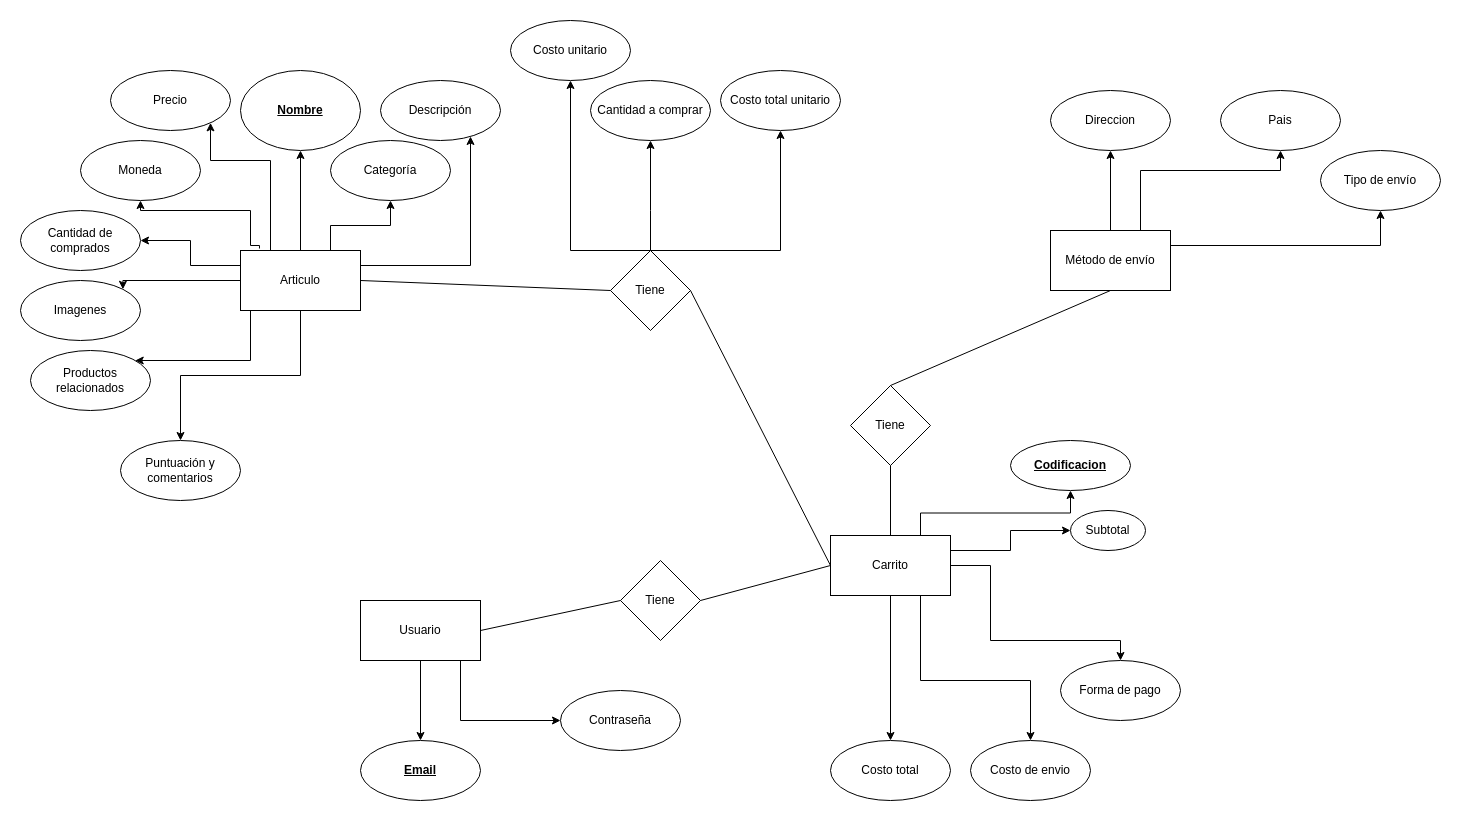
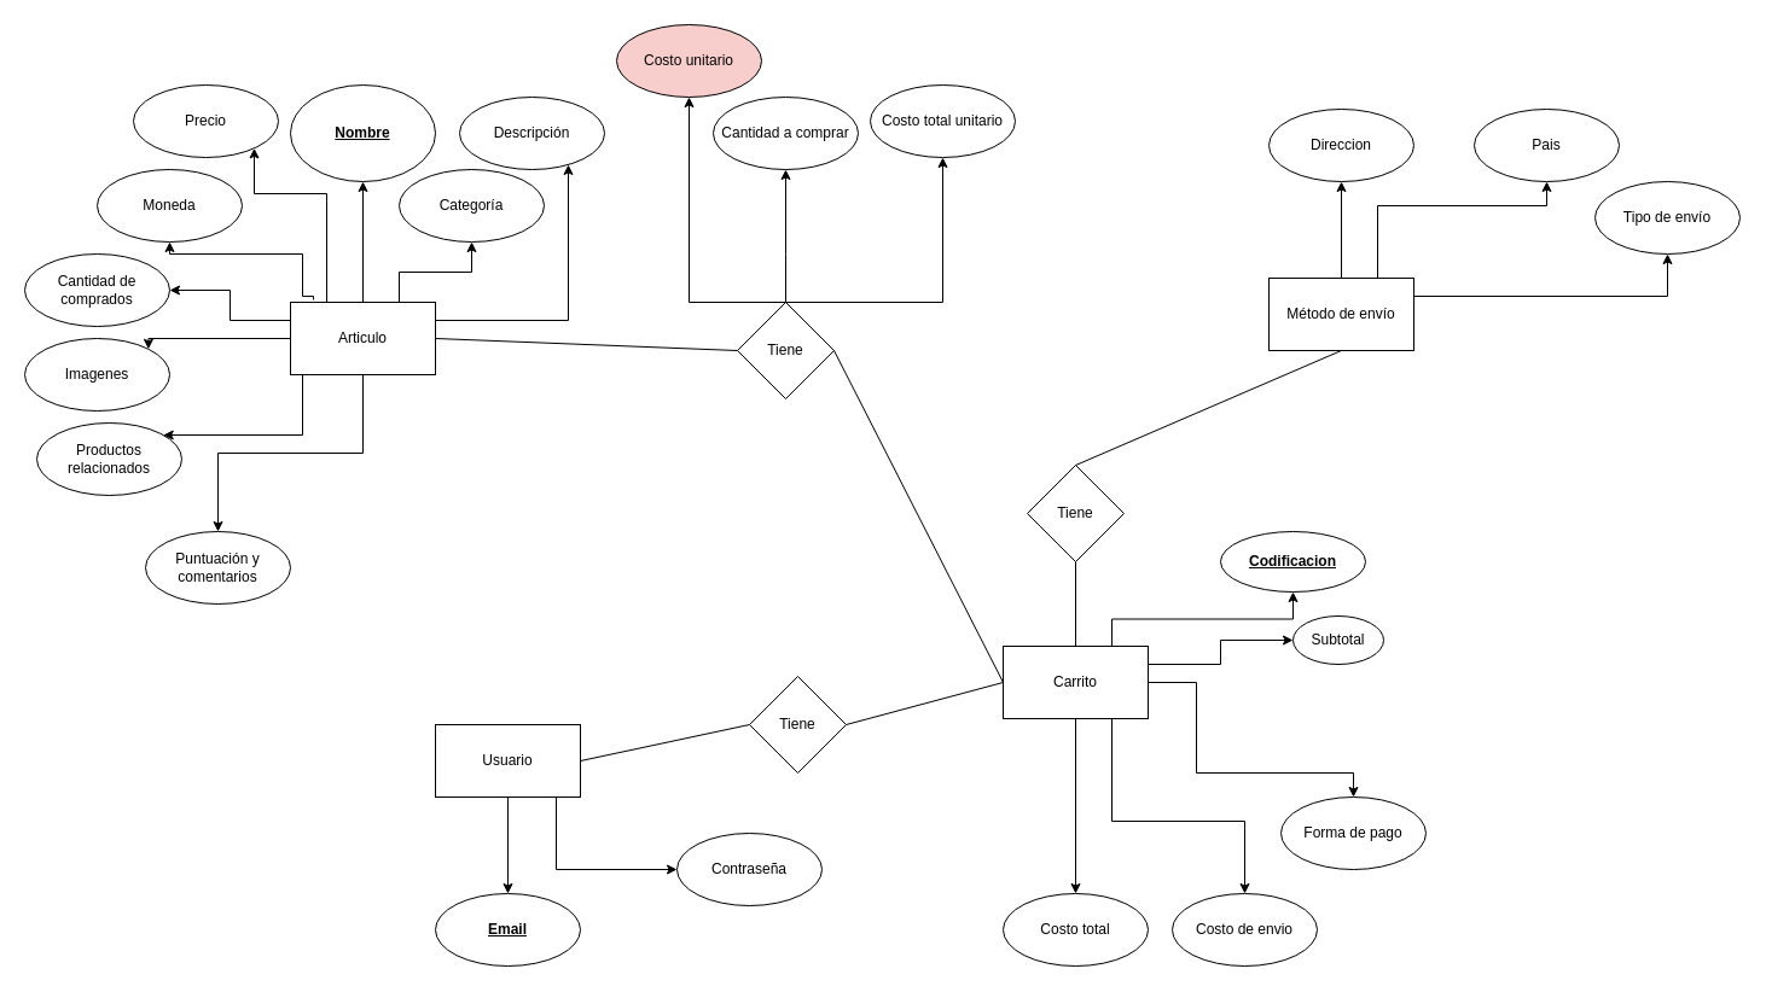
- <mxCell id="43" value="Costo unitario" style="ellipse;whiteSpace=wrap;html=1;rounded=0;" vertex="1" parent="1"><mxGeometry x="510" y="20" width="120" height="60" as="geometry" /></mxCell>
+ <mxCell id="43" value="Costo unitario" style="ellipse;whiteSpace=wrap;html=1;rounded=0;fillColor=#f8cecc;" vertex="1" parent="1"><mxGeometry x="510" y="20" width="120" height="60" as="geometry" /></mxCell>
